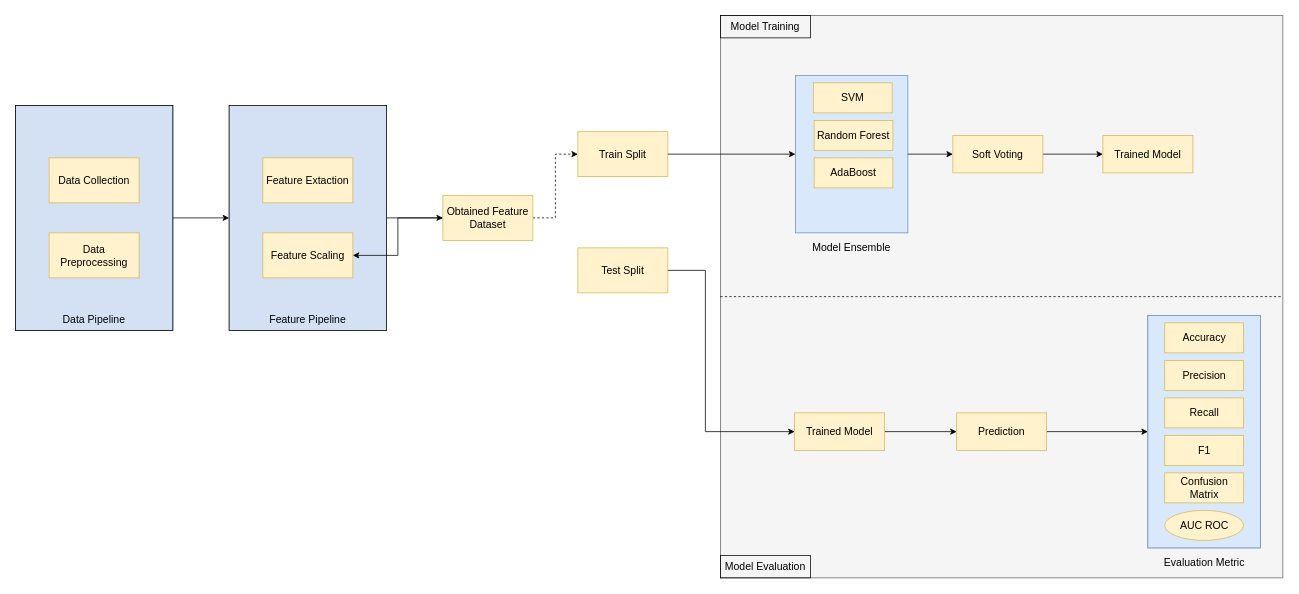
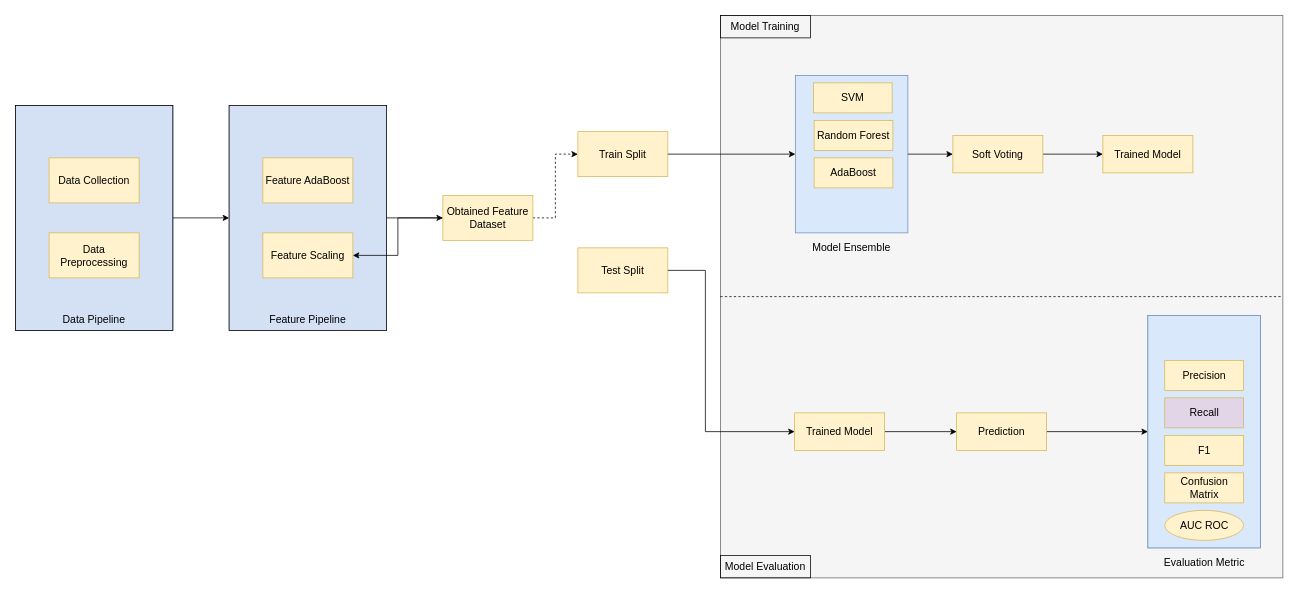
- <mxCell id="5" value="&lt;font style=&quot;font-size: 14px;&quot;&gt;Feature Extaction&lt;/font&gt;" style="rounded=0;whiteSpace=wrap;html=1;fillColor=#fff2cc;strokeColor=#d6b656;" parent="2" vertex="1"><mxGeometry x="45" y="70" width="120" height="60" as="geometry" /></mxCell>
+ <mxCell id="5" value="&lt;font style=&quot;font-size: 14px;&quot;&gt;Feature AdaBoost&lt;/font&gt;" style="rounded=0;whiteSpace=wrap;html=1;fillColor=#fff2cc;strokeColor=#d6b656;" parent="2" vertex="1"><mxGeometry x="45" y="70" width="120" height="60" as="geometry" /></mxCell>
- <mxCell id="31" value="&lt;font style=&quot;font-size: 14px;&quot;&gt;Accuracy&lt;/font&gt;" style="rounded=0;whiteSpace=wrap;html=1;fillColor=#fff2cc;strokeColor=#d6b656;" parent="29" vertex="1"><mxGeometry x="22.5" y="10" width="105" height="40" as="geometry" /></mxCell>
- <mxCell id="33" value="&lt;font style=&quot;font-size: 14px;&quot;&gt;Recall&lt;/font&gt;" style="rounded=0;whiteSpace=wrap;html=1;fillColor=#fff2cc;strokeColor=#d6b656;" parent="29" vertex="1"><mxGeometry x="22.5" y="110" width="105" height="40" as="geometry" /></mxCell>
+ <mxCell id="33" value="&lt;font style=&quot;font-size: 14px;&quot;&gt;Recall&lt;/font&gt;" style="rounded=0;whiteSpace=wrap;html=1;fillColor=#e1d5e7;strokeColor=#d6b656;" parent="29" vertex="1"><mxGeometry x="22.5" y="110" width="105" height="40" as="geometry" /></mxCell>
